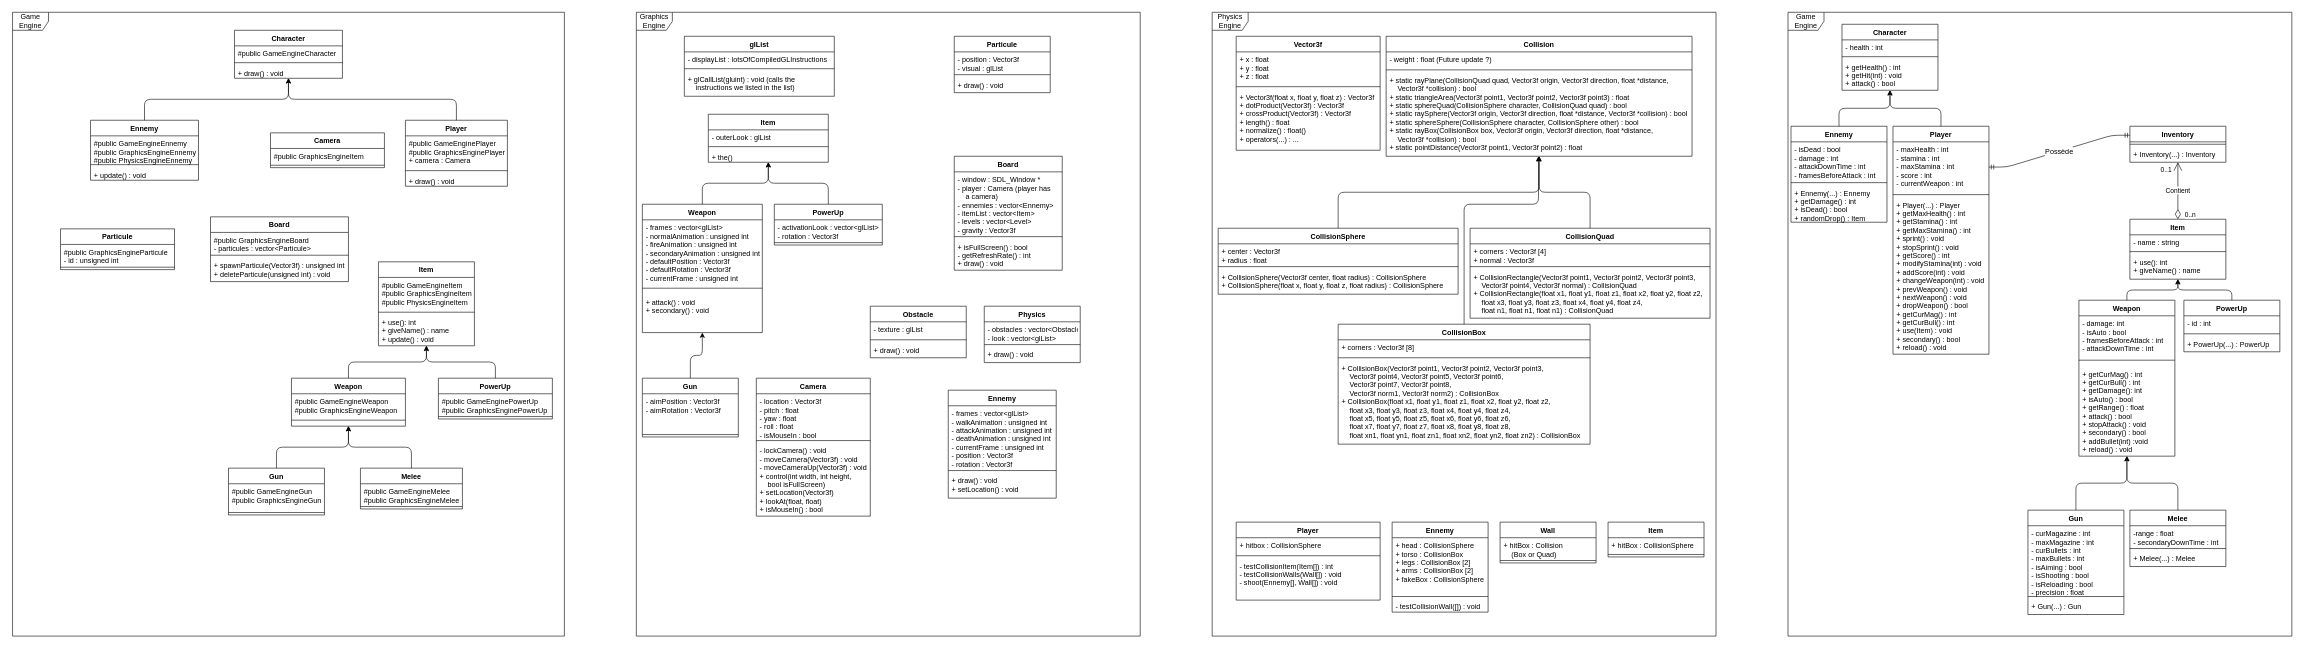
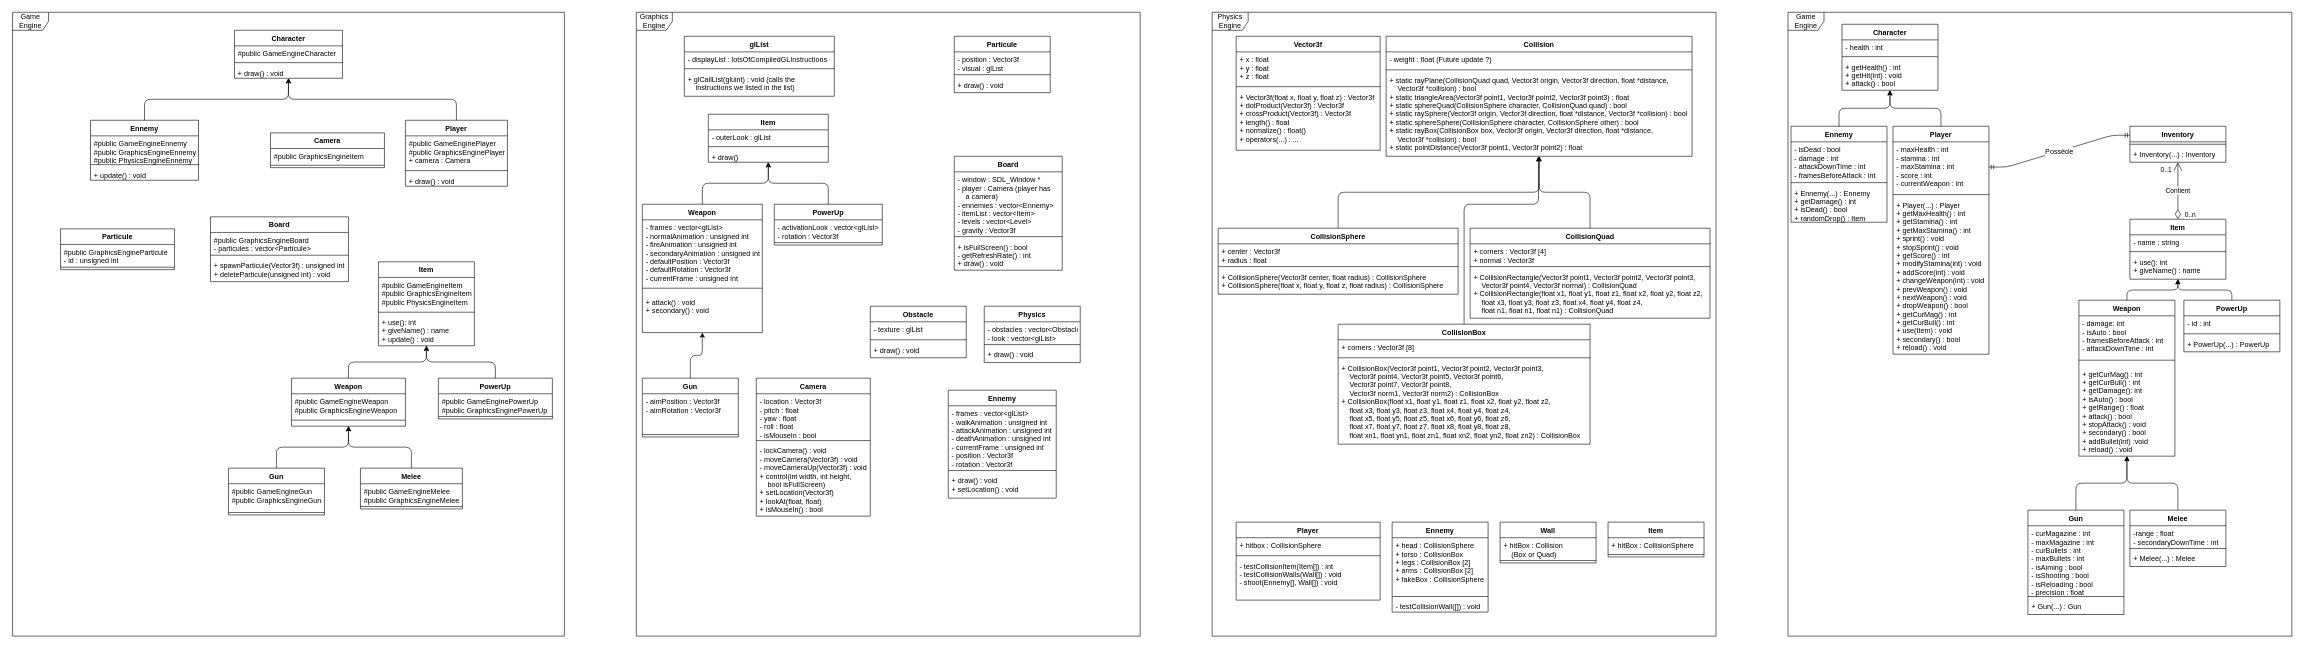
- <mxCell id="102" value="+ the()" style="text;strokeColor=none;fillColor=none;align=left;verticalAlign=top;spacingLeft=4;spacingRight=4;overflow=hidden;rotatable=0;points=[[0,0.5],[1,0.5]];portConstraint=eastwest;" vertex="1" parent="99"><mxGeometry y="58" width="200" height="22" as="geometry" /></mxCell>
+ <mxCell id="102" value="+ draw()" style="text;strokeColor=none;fillColor=none;align=left;verticalAlign=top;spacingLeft=4;spacingRight=4;overflow=hidden;rotatable=0;points=[[0,0.5],[1,0.5]];portConstraint=eastwest;" vertex="1" parent="99"><mxGeometry y="58" width="200" height="22" as="geometry" /></mxCell>
